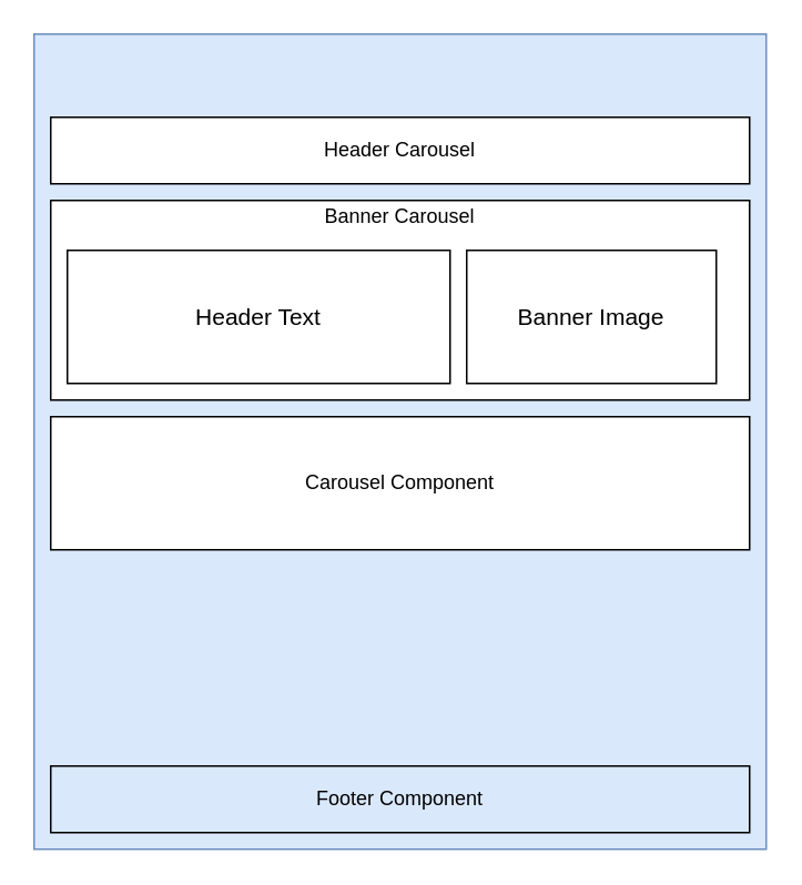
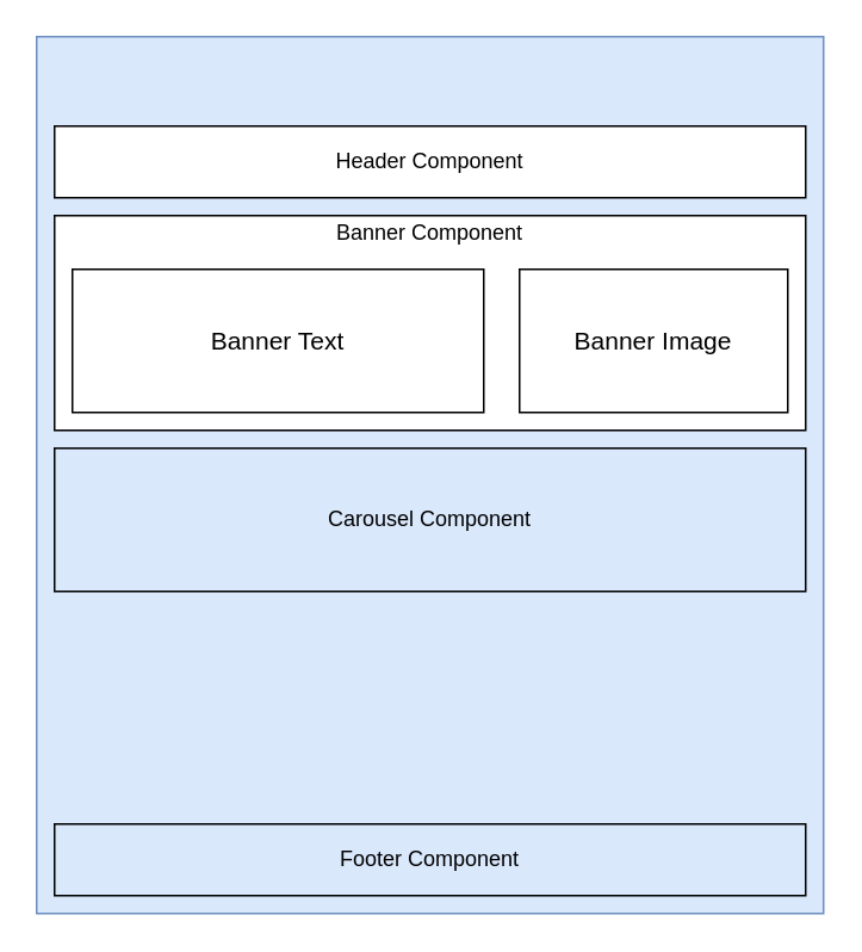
- <mxCell id="5" value="Header Carousel" style="rounded=0;whiteSpace=wrap;html=1;" parent="3" vertex="1"><mxGeometry x="10" y="50" width="420" height="40" as="geometry" /></mxCell>
+ <mxCell id="5" value="Header Component" style="rounded=0;whiteSpace=wrap;html=1;" parent="3" vertex="1"><mxGeometry x="10" y="50" width="420" height="40" as="geometry" /></mxCell>
- <mxCell id="9" value="Banner Carousel" style="text;html=1;strokeColor=none;fillColor=none;align=center;verticalAlign=middle;whiteSpace=wrap;rounded=0;fontSize=12;" parent="3" vertex="1"><mxGeometry x="145" y="100" width="150" height="20" as="geometry" /></mxCell>
+ <mxCell id="9" value="Banner Component" style="text;html=1;strokeColor=none;fillColor=none;align=center;verticalAlign=middle;whiteSpace=wrap;rounded=0;fontSize=12;" parent="3" vertex="1"><mxGeometry x="145" y="100" width="150" height="20" as="geometry" /></mxCell>
- <mxCell id="7" value="Header Text" style="rounded=0;whiteSpace=wrap;html=1;fontSize=14;" parent="3" vertex="1"><mxGeometry x="20" y="130" width="230" height="80" as="geometry" /></mxCell>
+ <mxCell id="7" value="Banner Text" style="rounded=0;whiteSpace=wrap;html=1;fontSize=14;" parent="3" vertex="1"><mxGeometry x="20" y="130" width="230" height="80" as="geometry" /></mxCell>
- <mxCell id="8" value="Banner Image" style="rounded=0;whiteSpace=wrap;html=1;fontSize=14;" parent="3" vertex="1"><mxGeometry x="260" y="130" width="150" height="80" as="geometry" /></mxCell>
+ <mxCell id="8" value="Banner Image" style="rounded=0;whiteSpace=wrap;html=1;fontSize=14;" parent="3" vertex="1"><mxGeometry x="270" y="130" width="150" height="80" as="geometry" /></mxCell>
- <mxCell id="11" value="Carousel Component" style="rounded=0;whiteSpace=wrap;html=1;fontSize=12;" parent="3" vertex="1"><mxGeometry x="10" y="230" width="420" height="80" as="geometry" /></mxCell>
+ <mxCell id="11" value="Carousel Component" style="rounded=0;whiteSpace=wrap;html=1;fontSize=12;fillColor=#dae8fc;" parent="3" vertex="1"><mxGeometry x="10" y="230" width="420" height="80" as="geometry" /></mxCell>
